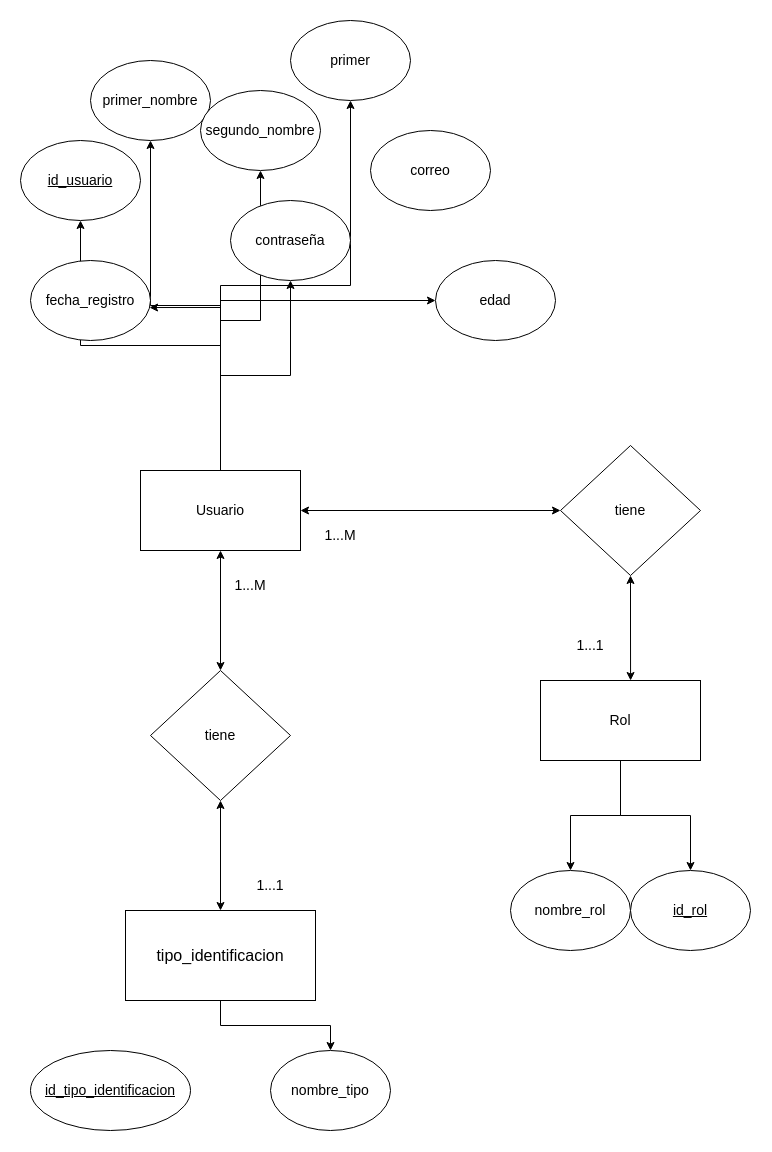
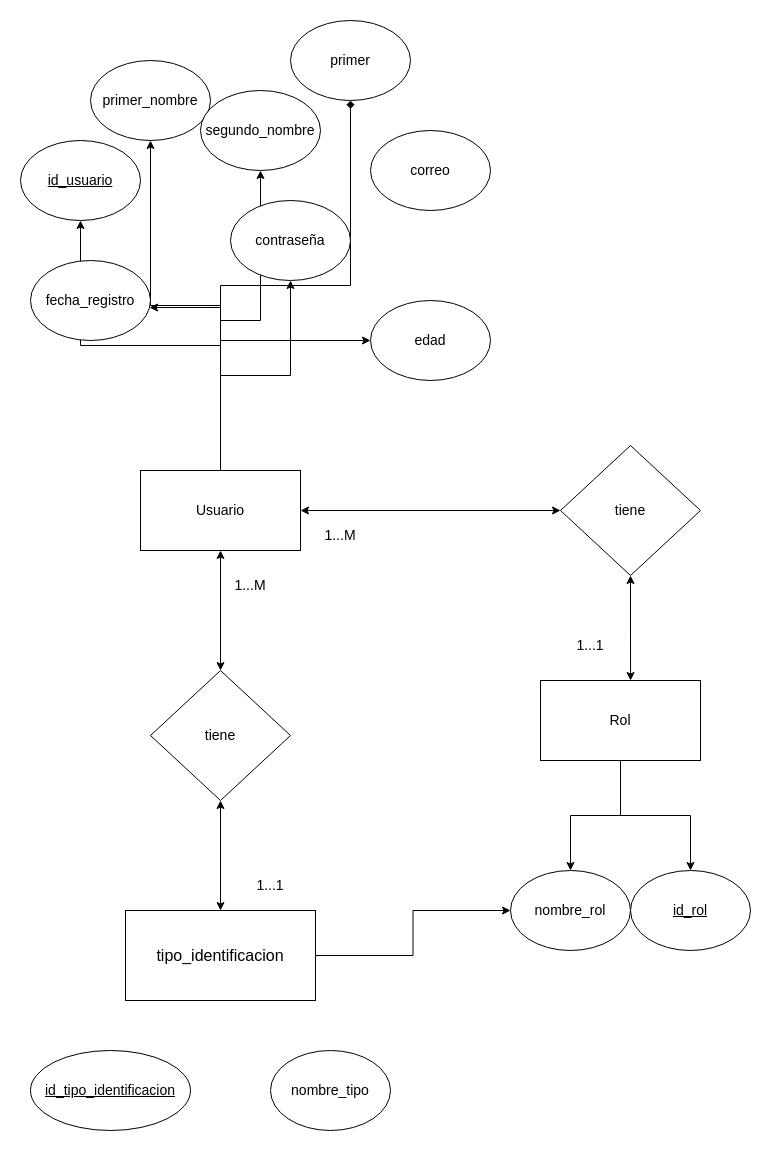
- <mxCell id="5" style="edgeStyle=orthogonalEdgeStyle;rounded=0;orthogonalLoop=1;jettySize=auto;html=1;entryX=0.5;entryY=1;entryDx=0;entryDy=0;exitX=0.5;exitY=0;exitDx=0;exitDy=0;" parent="1" source="11" target="15" edge="1"><mxGeometry relative="1" as="geometry" /></mxCell>
+ <mxCell id="5" style="edgeStyle=orthogonalEdgeStyle;rounded=0;orthogonalLoop=1;jettySize=auto;html=1;entryX=0.5;entryY=1;entryDx=0;entryDy=0;exitX=0.5;exitY=0;exitDx=0;exitDy=0;endArrow=diamond;" parent="1" source="11" target="15" edge="1"><mxGeometry relative="1" as="geometry" /></mxCell>
- <mxCell id="18" value="&lt;font style=&quot;font-size: 14px;&quot;&gt;edad&lt;/font&gt;" style="ellipse;whiteSpace=wrap;html=1;" parent="1" vertex="1"><mxGeometry x="435" y="260" width="120" height="80" as="geometry" /></mxCell>
+ <mxCell id="18" value="&lt;font style=&quot;font-size: 14px;&quot;&gt;edad&lt;/font&gt;" style="ellipse;whiteSpace=wrap;html=1;" parent="1" vertex="1"><mxGeometry x="370" y="300" width="120" height="80" as="geometry" /></mxCell>
- <mxCell id="23" style="edgeStyle=orthogonalEdgeStyle;rounded=0;orthogonalLoop=1;jettySize=auto;html=1;entryX=0.5;entryY=0;entryDx=0;entryDy=0;" parent="1" source="24" target="25" edge="1"><mxGeometry relative="1" as="geometry" /></mxCell>
+ <mxCell id="23" style="edgeStyle=orthogonalEdgeStyle;rounded=0;orthogonalLoop=1;jettySize=auto;html=1;" parent="1" source="24" target="19" edge="1"><mxGeometry relative="1" as="geometry" /></mxCell>
